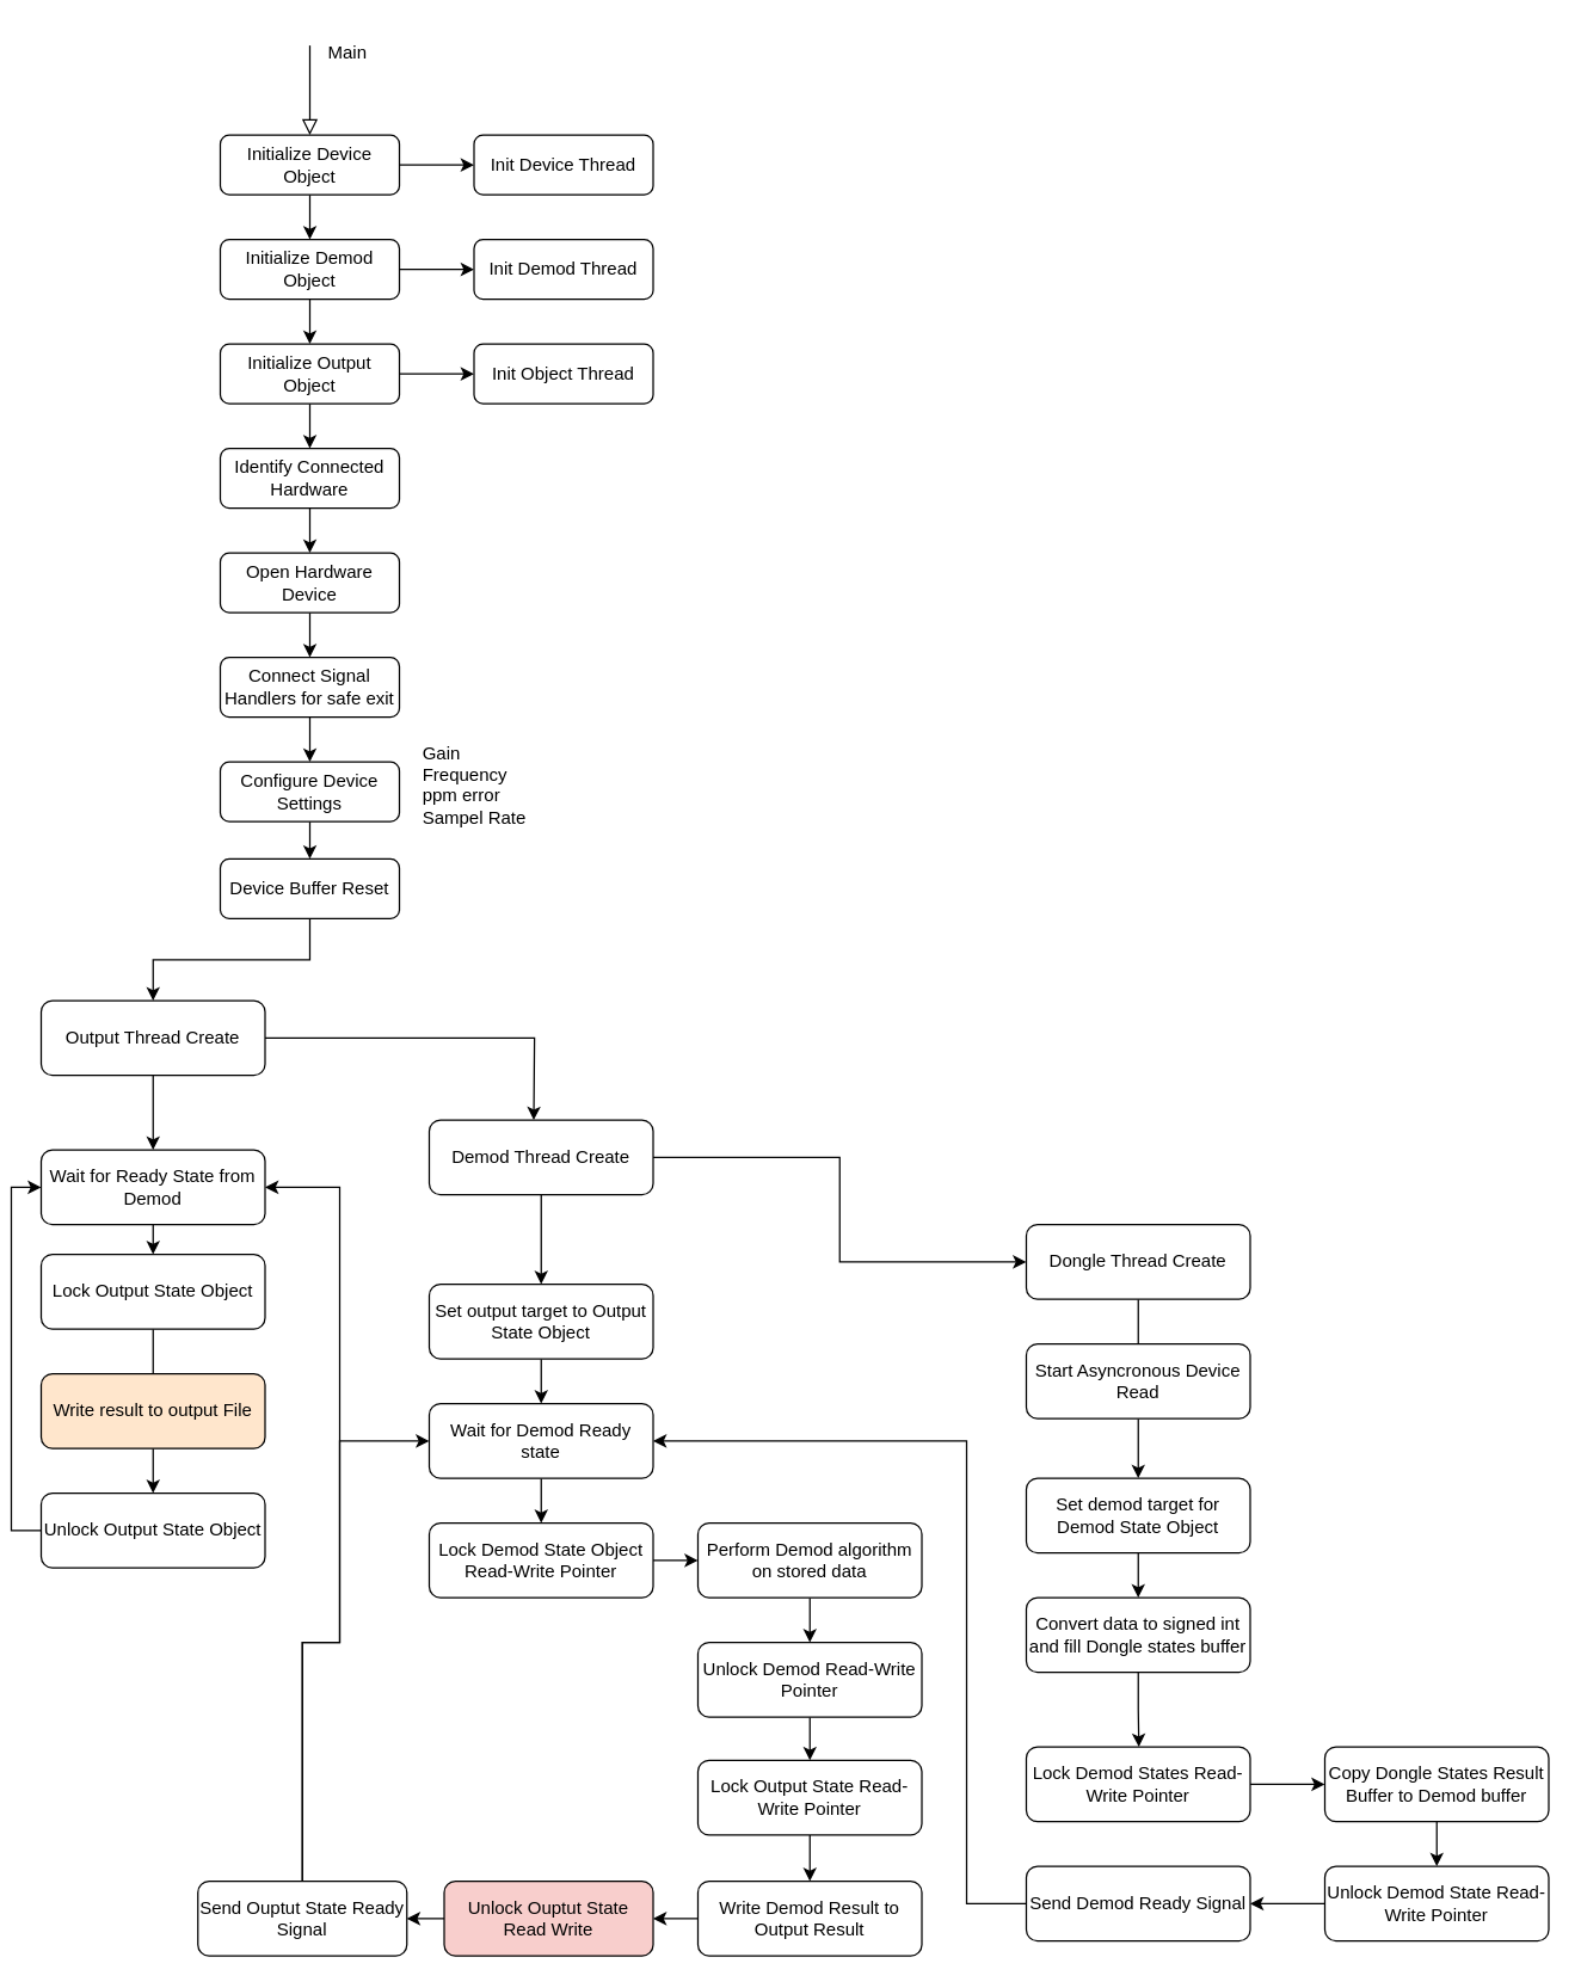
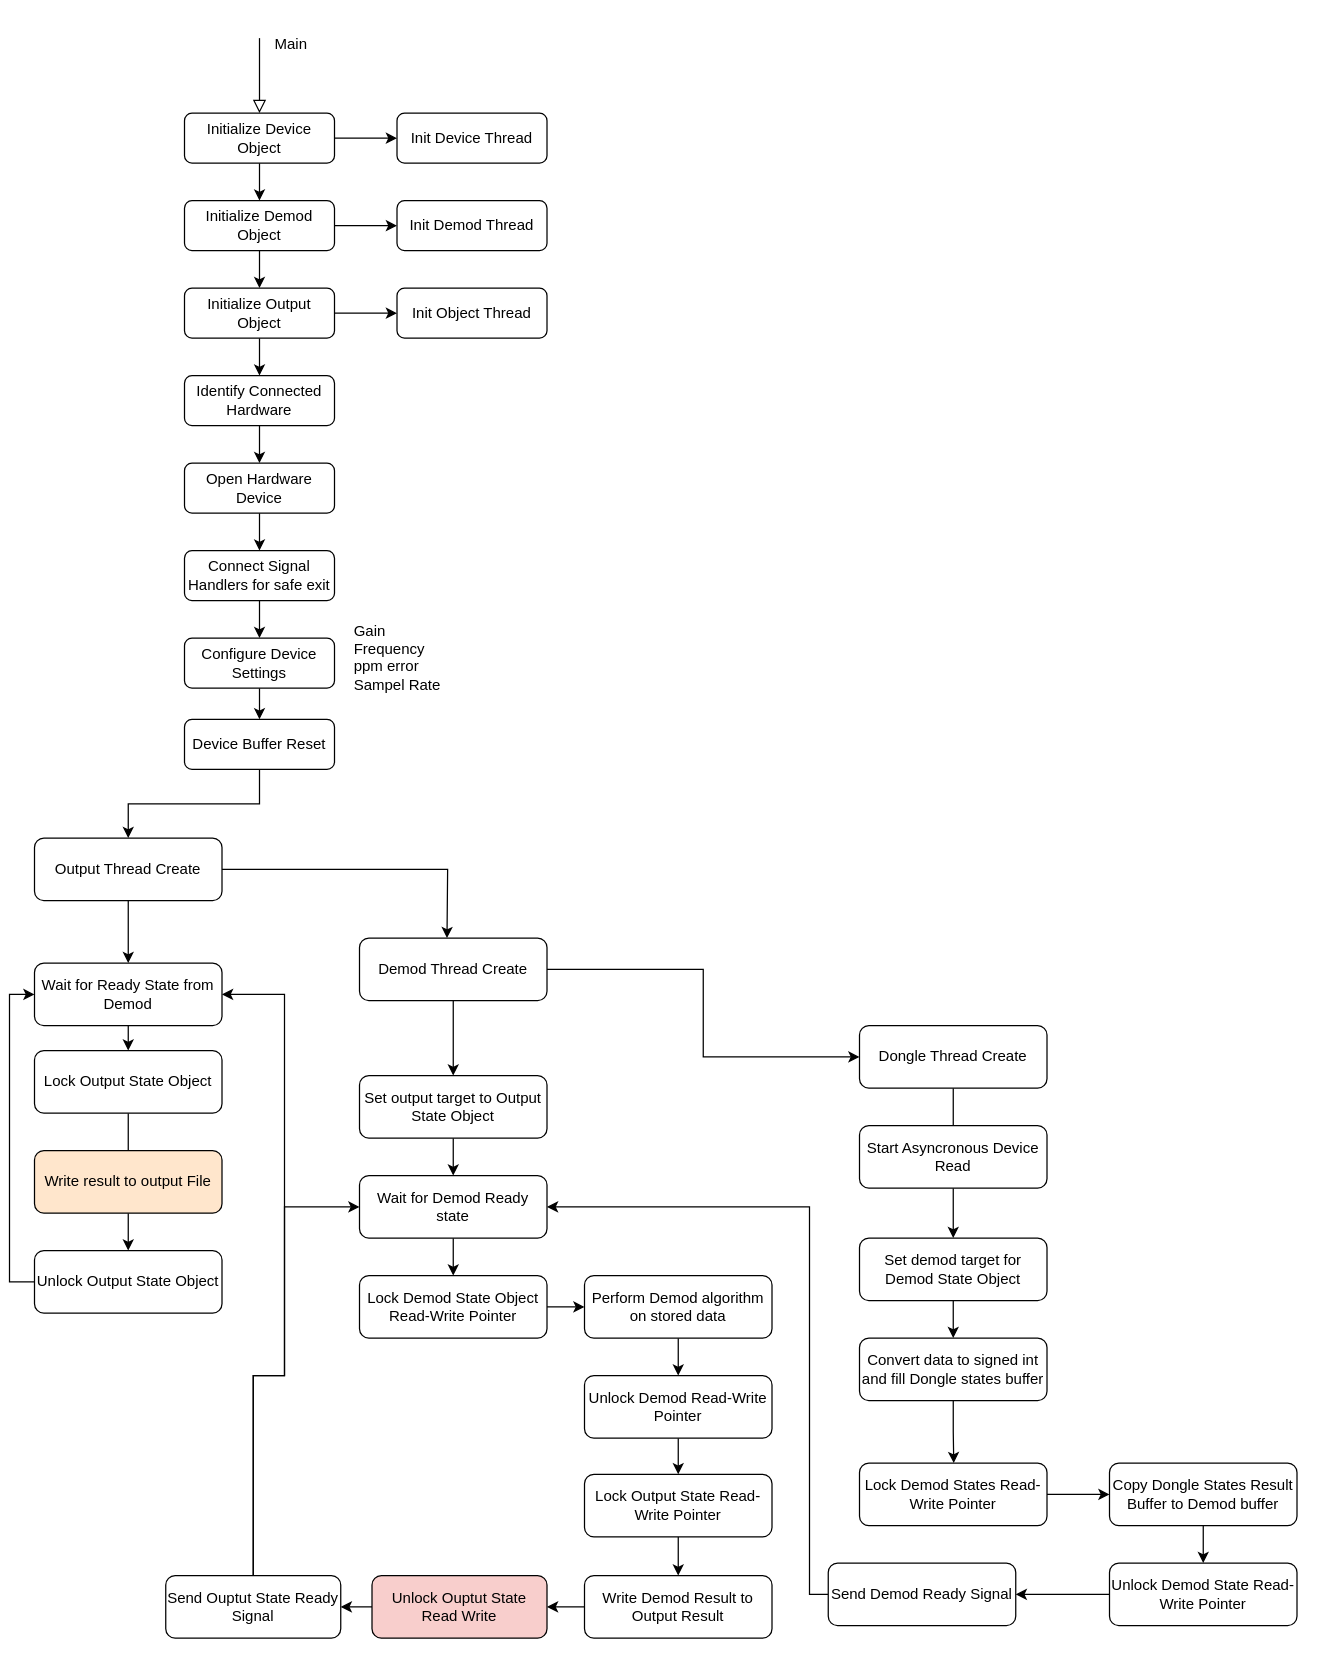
- <mxCell id="75" value="Send Demod Ready Signal" style="rounded=1;whiteSpace=wrap;html=1;fontSize=12;glass=0;strokeWidth=1;shadow=0;" parent="1" vertex="1"><mxGeometry x="680" y="1250" width="150" height="50" as="geometry" /></mxCell>
+ <mxCell id="75" value="Send Demod Ready Signal" style="rounded=1;whiteSpace=wrap;html=1;fontSize=12;glass=0;strokeWidth=1;shadow=0;" parent="1" vertex="1"><mxGeometry x="655" y="1250" width="150" height="50" as="geometry" /></mxCell>
